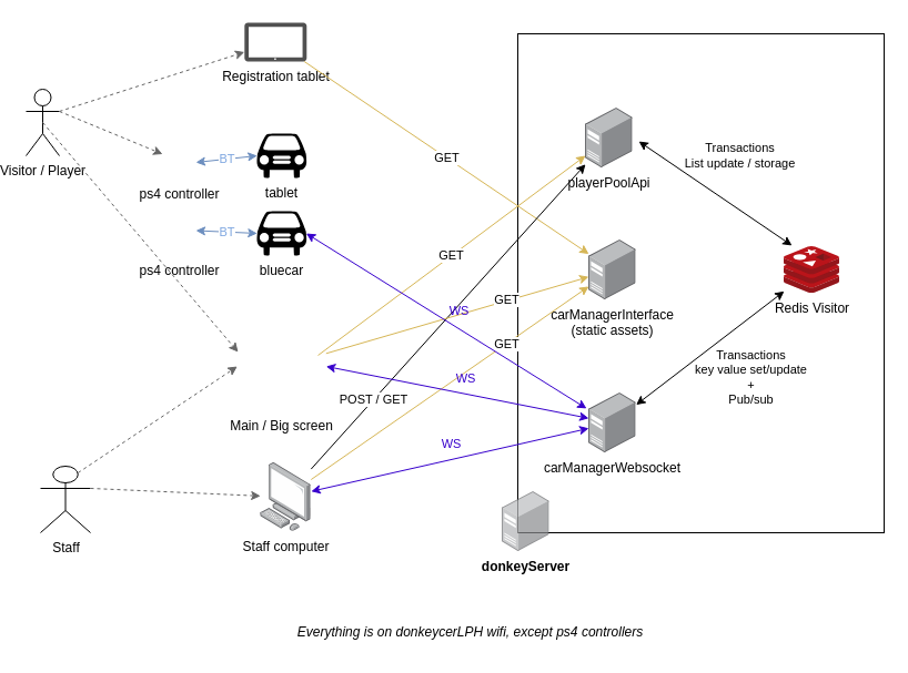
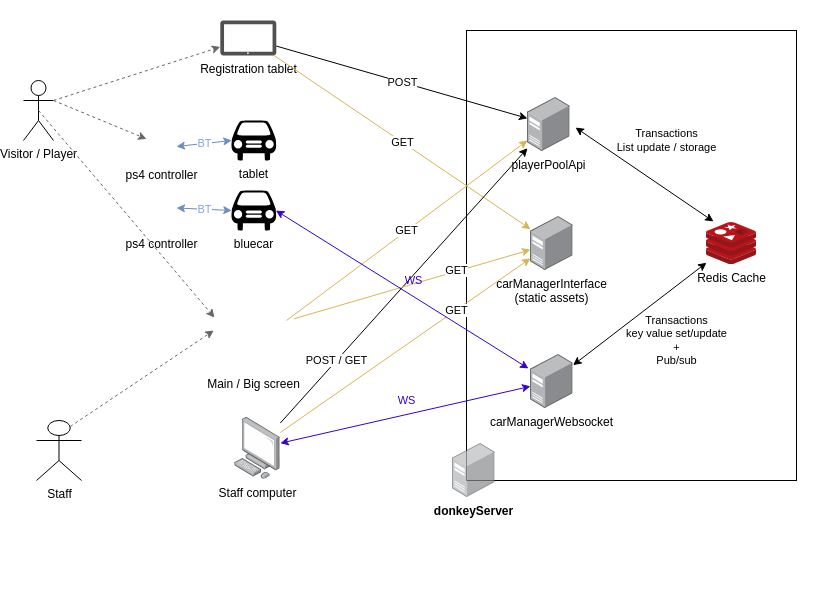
+ <mxCell id="26" value="POST" style="endArrow=classic;html=1;rounded=0;" edge="1" parent="1" source="5" target="10"><mxGeometry width="50" height="50" relative="1" as="geometry"><mxPoint x="280.645" y="65" as="sourcePoint" /><mxPoint x="537" y="238.578" as="targetPoint" /></mxGeometry></mxCell>
- <mxCell id="9" value="Redis Visitor" style="sketch=0;aspect=fixed;html=1;points=[];align=center;image;fontSize=12;image=img/lib/mscae/Cache_Redis_Product.svg;" vertex="1" parent="1"><mxGeometry x="703" y="222" width="50" height="42" as="geometry" /></mxCell>
+ <mxCell id="9" value="Redis Cache" style="sketch=0;aspect=fixed;html=1;points=[];align=center;image;fontSize=12;image=img/lib/mscae/Cache_Redis_Product.svg;" vertex="1" parent="1"><mxGeometry x="703" y="222" width="50" height="42" as="geometry" /></mxCell>
- <mxCell id="32" value="WS" style="endArrow=classic;startArrow=classic;html=1;rounded=0;fontColor=#3700CC;fillColor=#6a00ff;strokeColor=#3700CC;labelBackgroundColor=none;exitX=1;exitY=0.5;exitDx=0;exitDy=0;" edge="1" parent="1" source="4" target="11"><mxGeometry x="0.033" y="14" width="50" height="50" relative="1" as="geometry"><mxPoint x="286.8" y="452.717" as="sourcePoint" /><mxPoint x="537" y="395.842" as="targetPoint" /><mxPoint as="offset" /></mxGeometry></mxCell>
- <mxCell id="22" value="" style="endArrow=classic;html=1;rounded=0;exitX=1;exitY=0.333;exitDx=0;exitDy=0;exitPerimeter=0;dashed=1;fillColor=#f5f5f5;strokeColor=#666666;" edge="1" parent="1" source="3" target="6"><mxGeometry width="50" height="50" relative="1" as="geometry"><mxPoint x="60" y="110" as="sourcePoint" /><mxPoint x="226.8" y="56.484" as="targetPoint" /></mxGeometry></mxCell>
- <mxCell id="14" value="&lt;i&gt;Everything is on donkeycerLPH wifi, except ps4 controllers&lt;/i&gt;" style="text;html=1;strokeColor=none;fillColor=none;align=center;verticalAlign=middle;whiteSpace=wrap;rounded=0;" vertex="1" parent="1"><mxGeometry x="243" y="555" width="354.8" height="30" as="geometry" /></mxCell>
